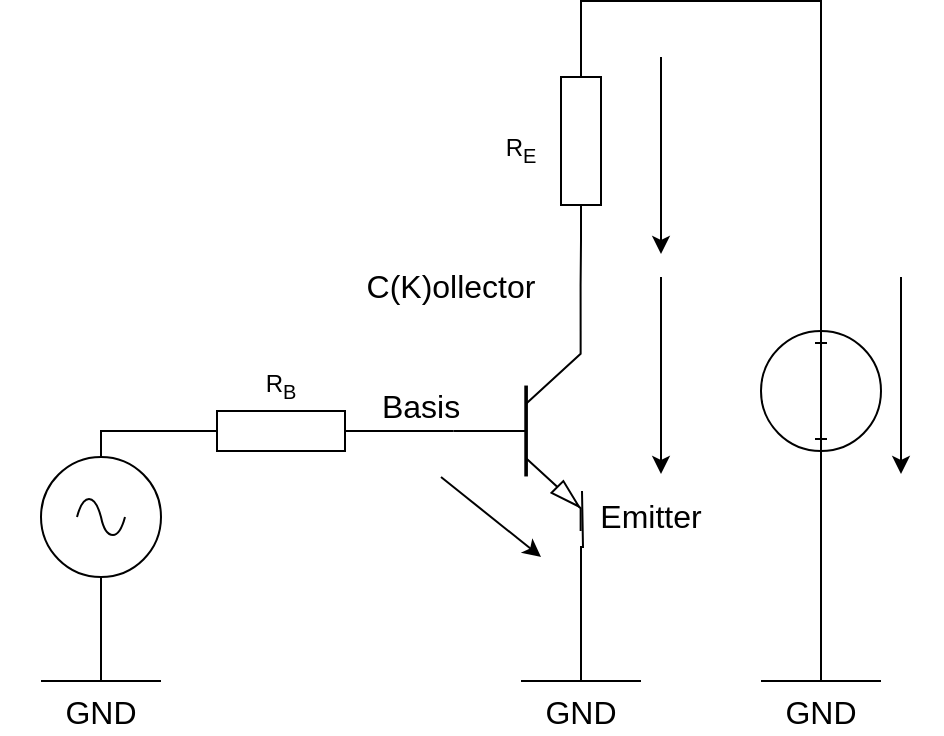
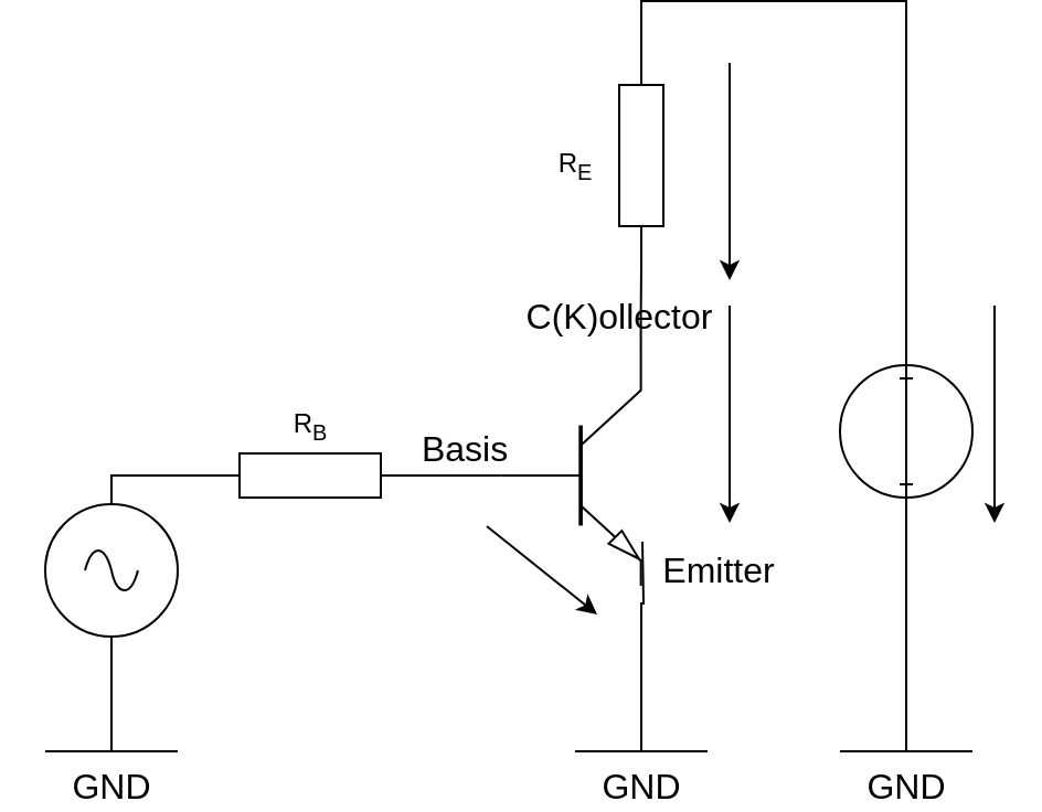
- <mxCell id="17" value="C(K)ollector" style="text;html=1;align=center;verticalAlign=middle;resizable=0;points=[];autosize=1;strokeColor=none;fillColor=none;fontSize=16;" parent="1" vertex="1"><mxGeometry x="170" y="120" width="110" height="30" as="geometry" /></mxCell>
+ <mxCell id="17" value="C(K)ollector" style="text;html=1;align=center;verticalAlign=middle;resizable=0;points=[];autosize=1;strokeColor=none;fillColor=none;fontSize=16;" parent="1" vertex="1"><mxGeometry x="225" y="120" width="110" height="30" as="geometry" /></mxCell>
